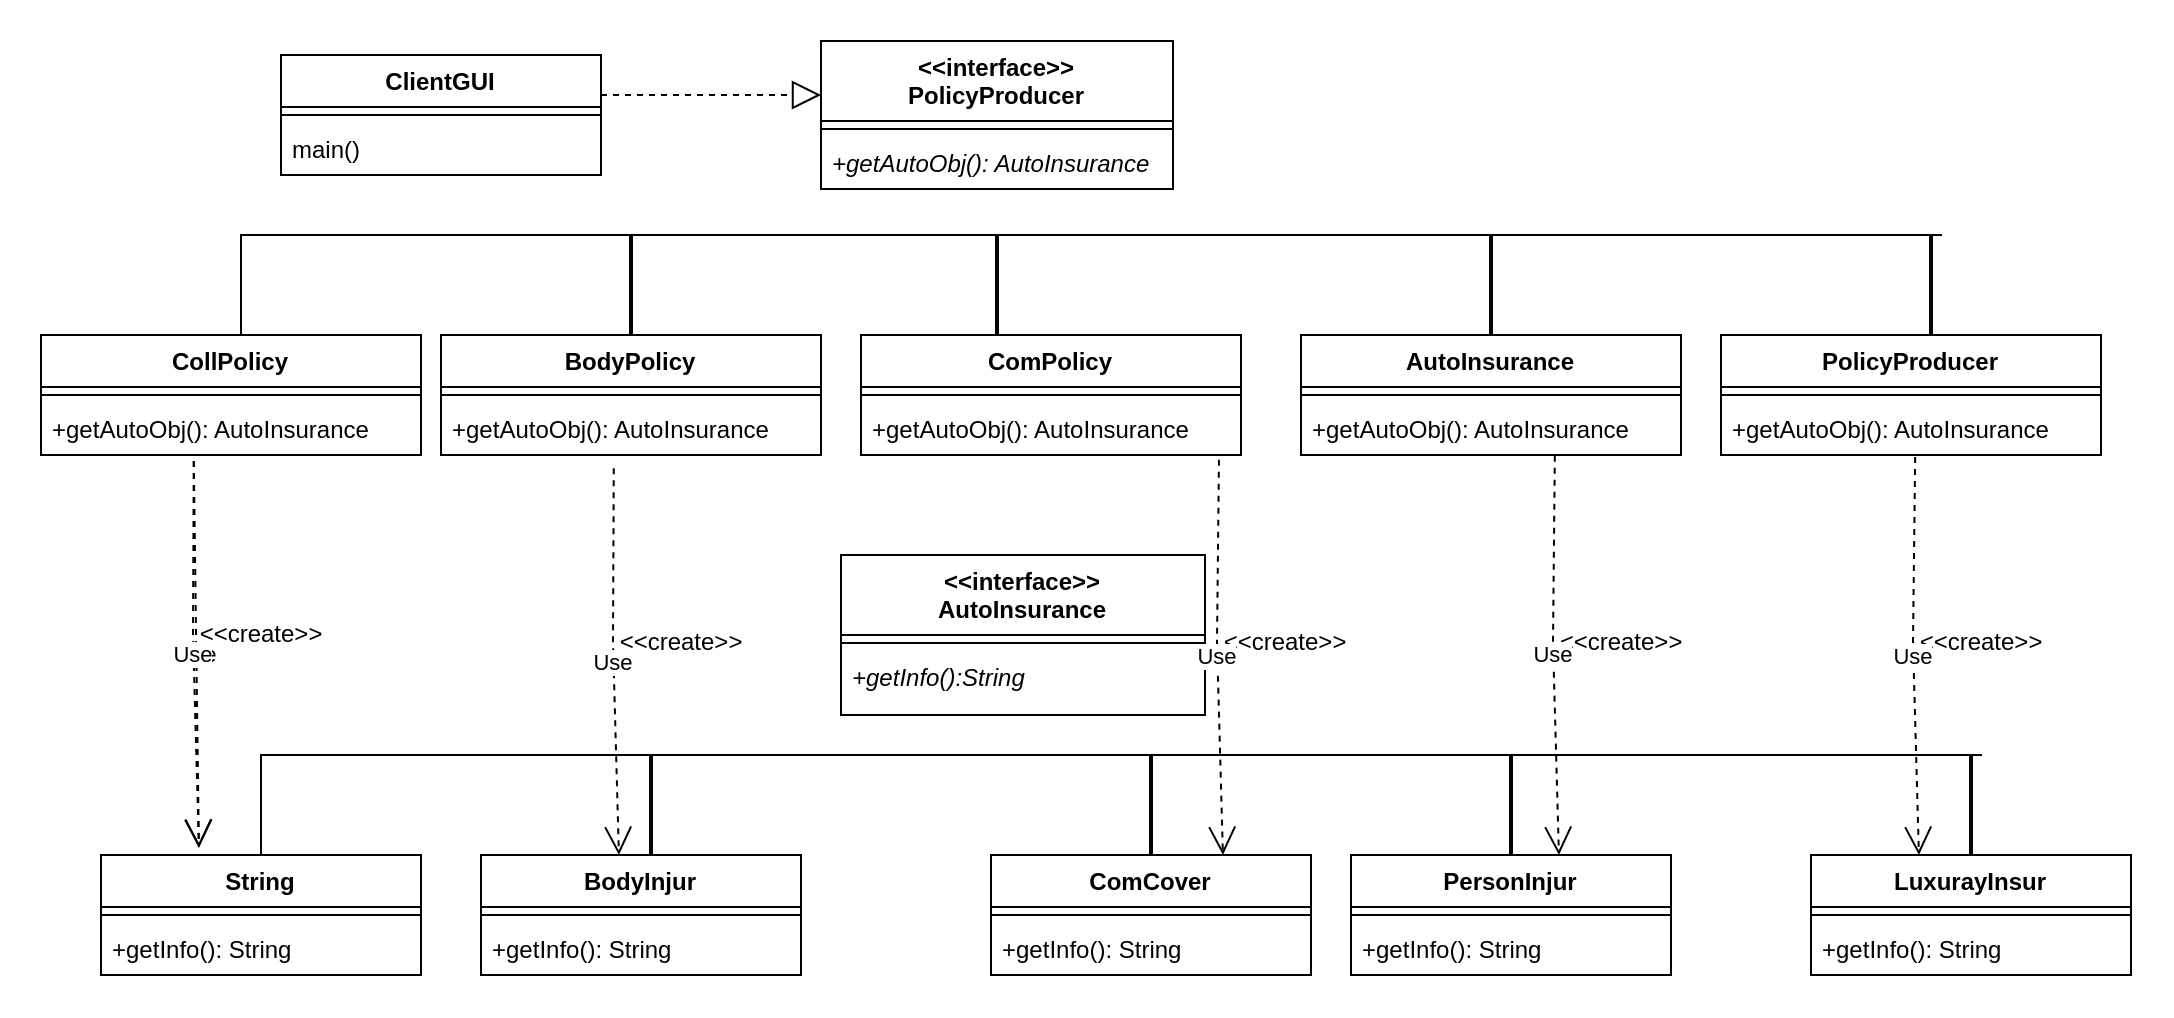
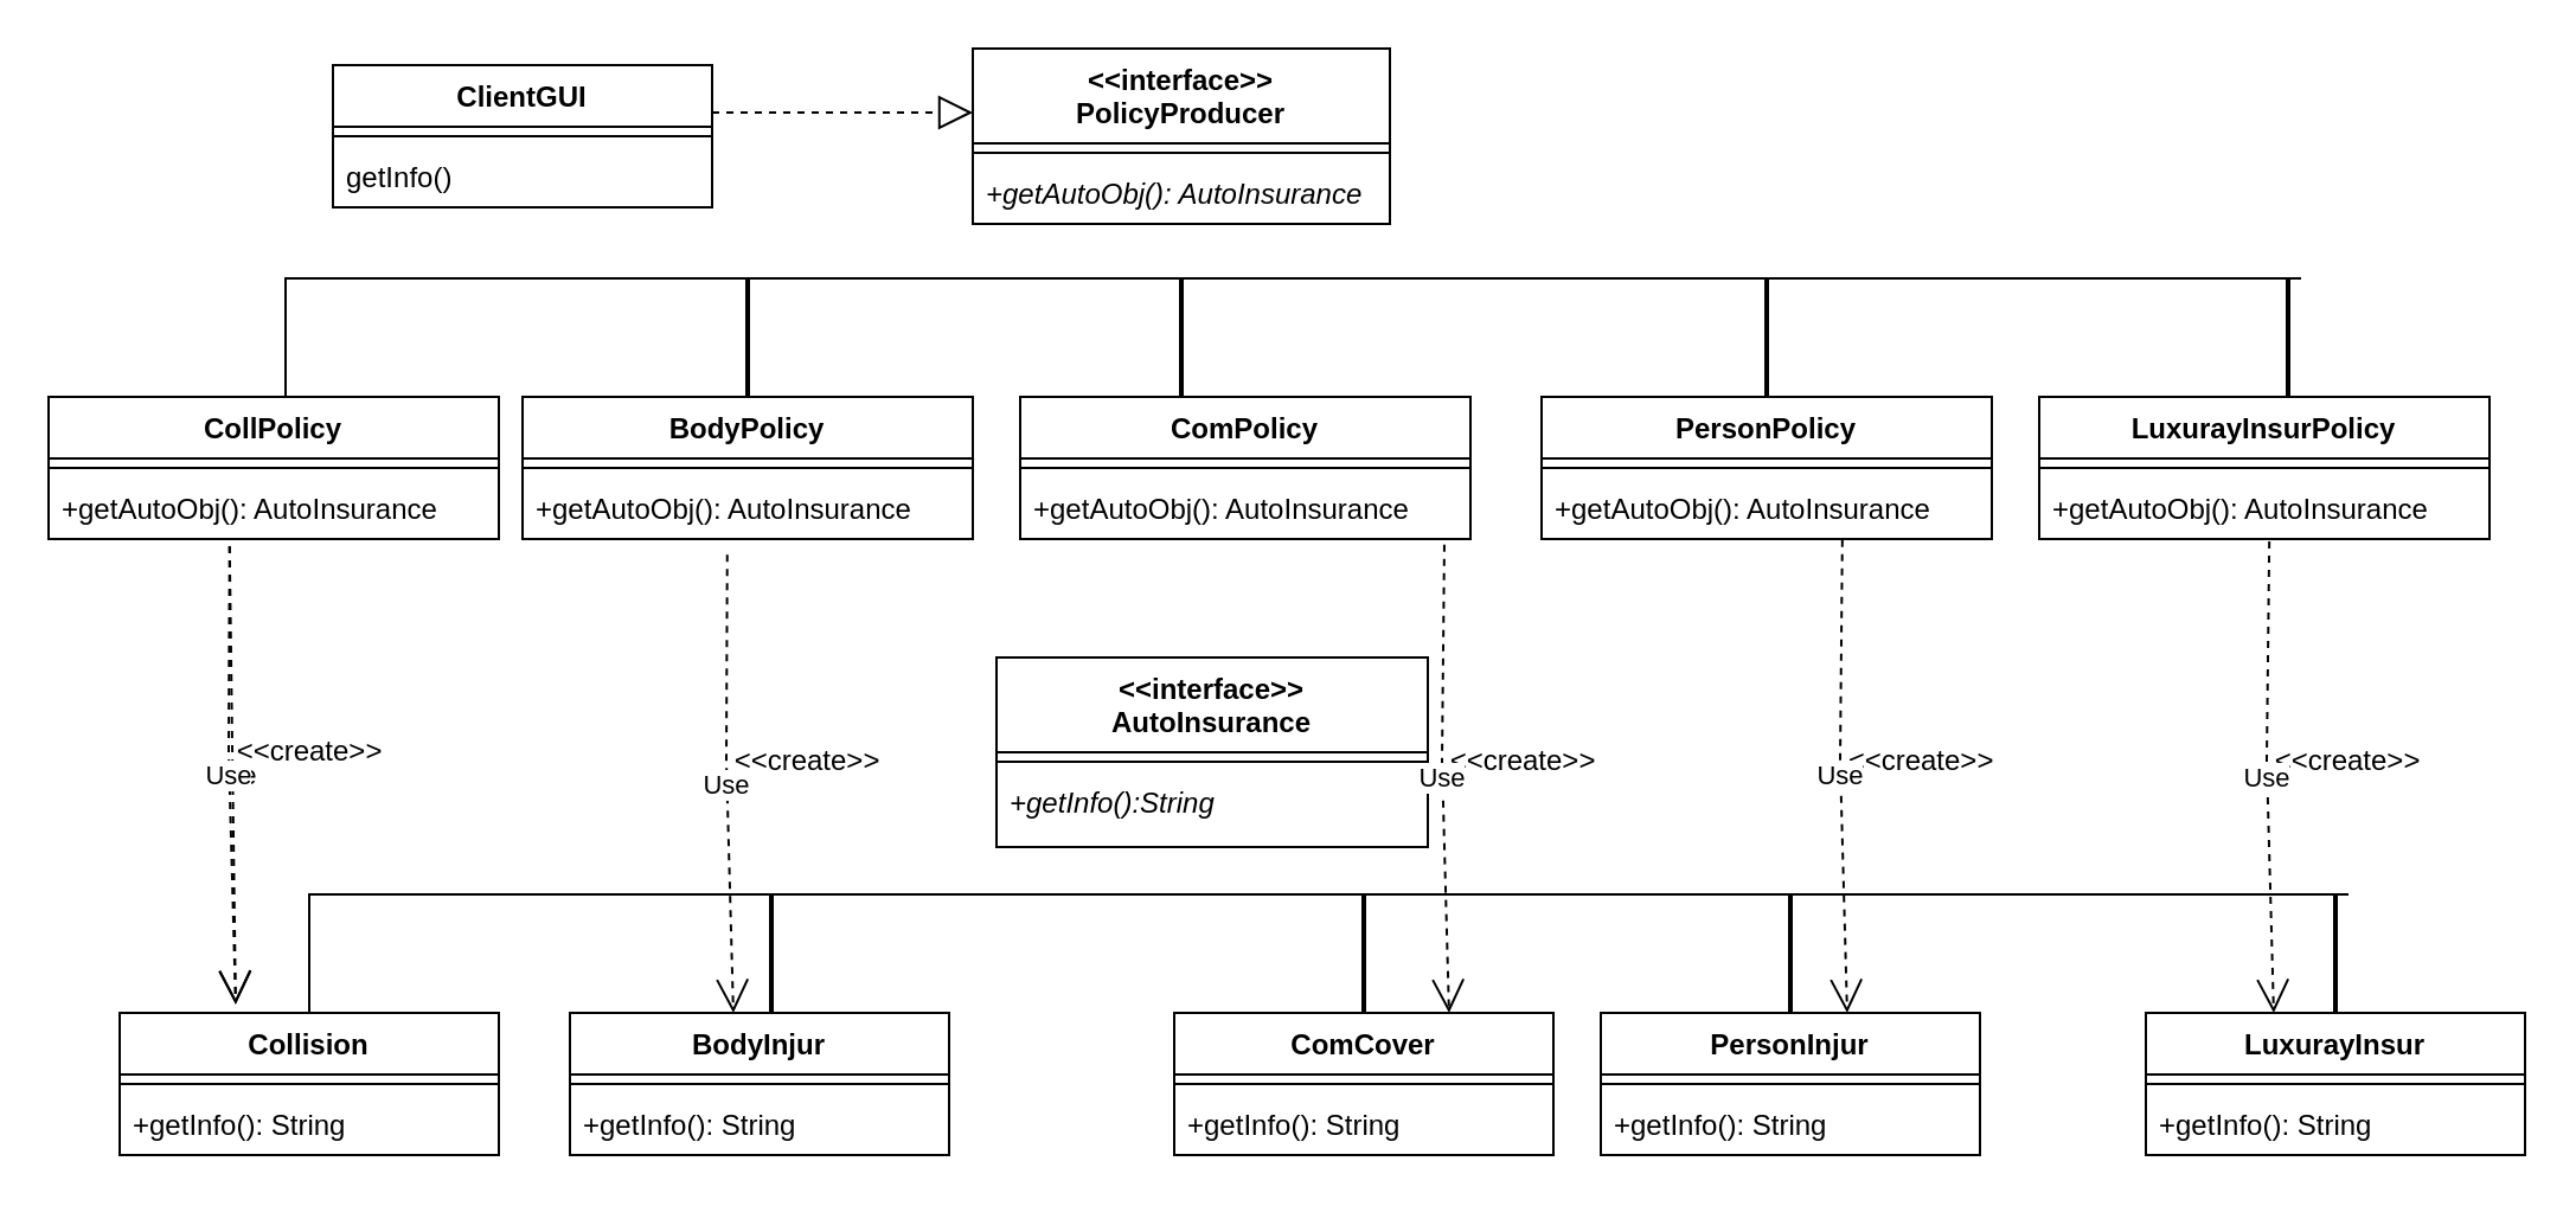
- <mxCell id="4" value="main()" style="text;strokeColor=none;fillColor=none;align=left;verticalAlign=top;spacingLeft=4;spacingRight=4;overflow=hidden;rotatable=0;points=[[0,0.5],[1,0.5]];portConstraint=eastwest;" vertex="1" parent="2"><mxGeometry y="34" width="160" height="26" as="geometry" /></mxCell>
+ <mxCell id="4" value="getInfo()" style="text;strokeColor=none;fillColor=none;align=left;verticalAlign=top;spacingLeft=4;spacingRight=4;overflow=hidden;rotatable=0;points=[[0,0.5],[1,0.5]];portConstraint=eastwest;" vertex="1" parent="2"><mxGeometry y="34" width="160" height="26" as="geometry" /></mxCell>
- <mxCell id="15" value="AutoInsurance" style="swimlane;fontStyle=1;align=center;verticalAlign=top;childLayout=stackLayout;horizontal=1;startSize=26;horizontalStack=0;resizeParent=1;resizeParentMax=0;resizeLast=0;collapsible=1;marginBottom=0;" vertex="1" parent="1"><mxGeometry x="650" y="167" width="190" height="60" as="geometry" /></mxCell>
+ <mxCell id="15" value="PersonPolicy" style="swimlane;fontStyle=1;align=center;verticalAlign=top;childLayout=stackLayout;horizontal=1;startSize=26;horizontalStack=0;resizeParent=1;resizeParentMax=0;resizeLast=0;collapsible=1;marginBottom=0;" vertex="1" parent="1"><mxGeometry x="650" y="167" width="190" height="60" as="geometry" /></mxCell>
- <mxCell id="18" value="PolicyProducer" style="swimlane;fontStyle=1;align=center;verticalAlign=top;childLayout=stackLayout;horizontal=1;startSize=26;horizontalStack=0;resizeParent=1;resizeParentMax=0;resizeLast=0;collapsible=1;marginBottom=0;" vertex="1" parent="1"><mxGeometry x="860" y="167" width="190" height="60" as="geometry" /></mxCell>
+ <mxCell id="18" value="LuxurayInsurPolicy" style="swimlane;fontStyle=1;align=center;verticalAlign=top;childLayout=stackLayout;horizontal=1;startSize=26;horizontalStack=0;resizeParent=1;resizeParentMax=0;resizeLast=0;collapsible=1;marginBottom=0;" vertex="1" parent="1"><mxGeometry x="860" y="167" width="190" height="60" as="geometry" /></mxCell>
- <mxCell id="45" value="String" style="swimlane;fontStyle=1;align=center;verticalAlign=top;childLayout=stackLayout;horizontal=1;startSize=26;horizontalStack=0;resizeParent=1;resizeParentMax=0;resizeLast=0;collapsible=1;marginBottom=0;" vertex="1" parent="1"><mxGeometry x="50" y="427" width="160" height="60" as="geometry" /></mxCell>
+ <mxCell id="45" value="Collision" style="swimlane;fontStyle=1;align=center;verticalAlign=top;childLayout=stackLayout;horizontal=1;startSize=26;horizontalStack=0;resizeParent=1;resizeParentMax=0;resizeLast=0;collapsible=1;marginBottom=0;" vertex="1" parent="1"><mxGeometry x="50" y="427" width="160" height="60" as="geometry" /></mxCell>
